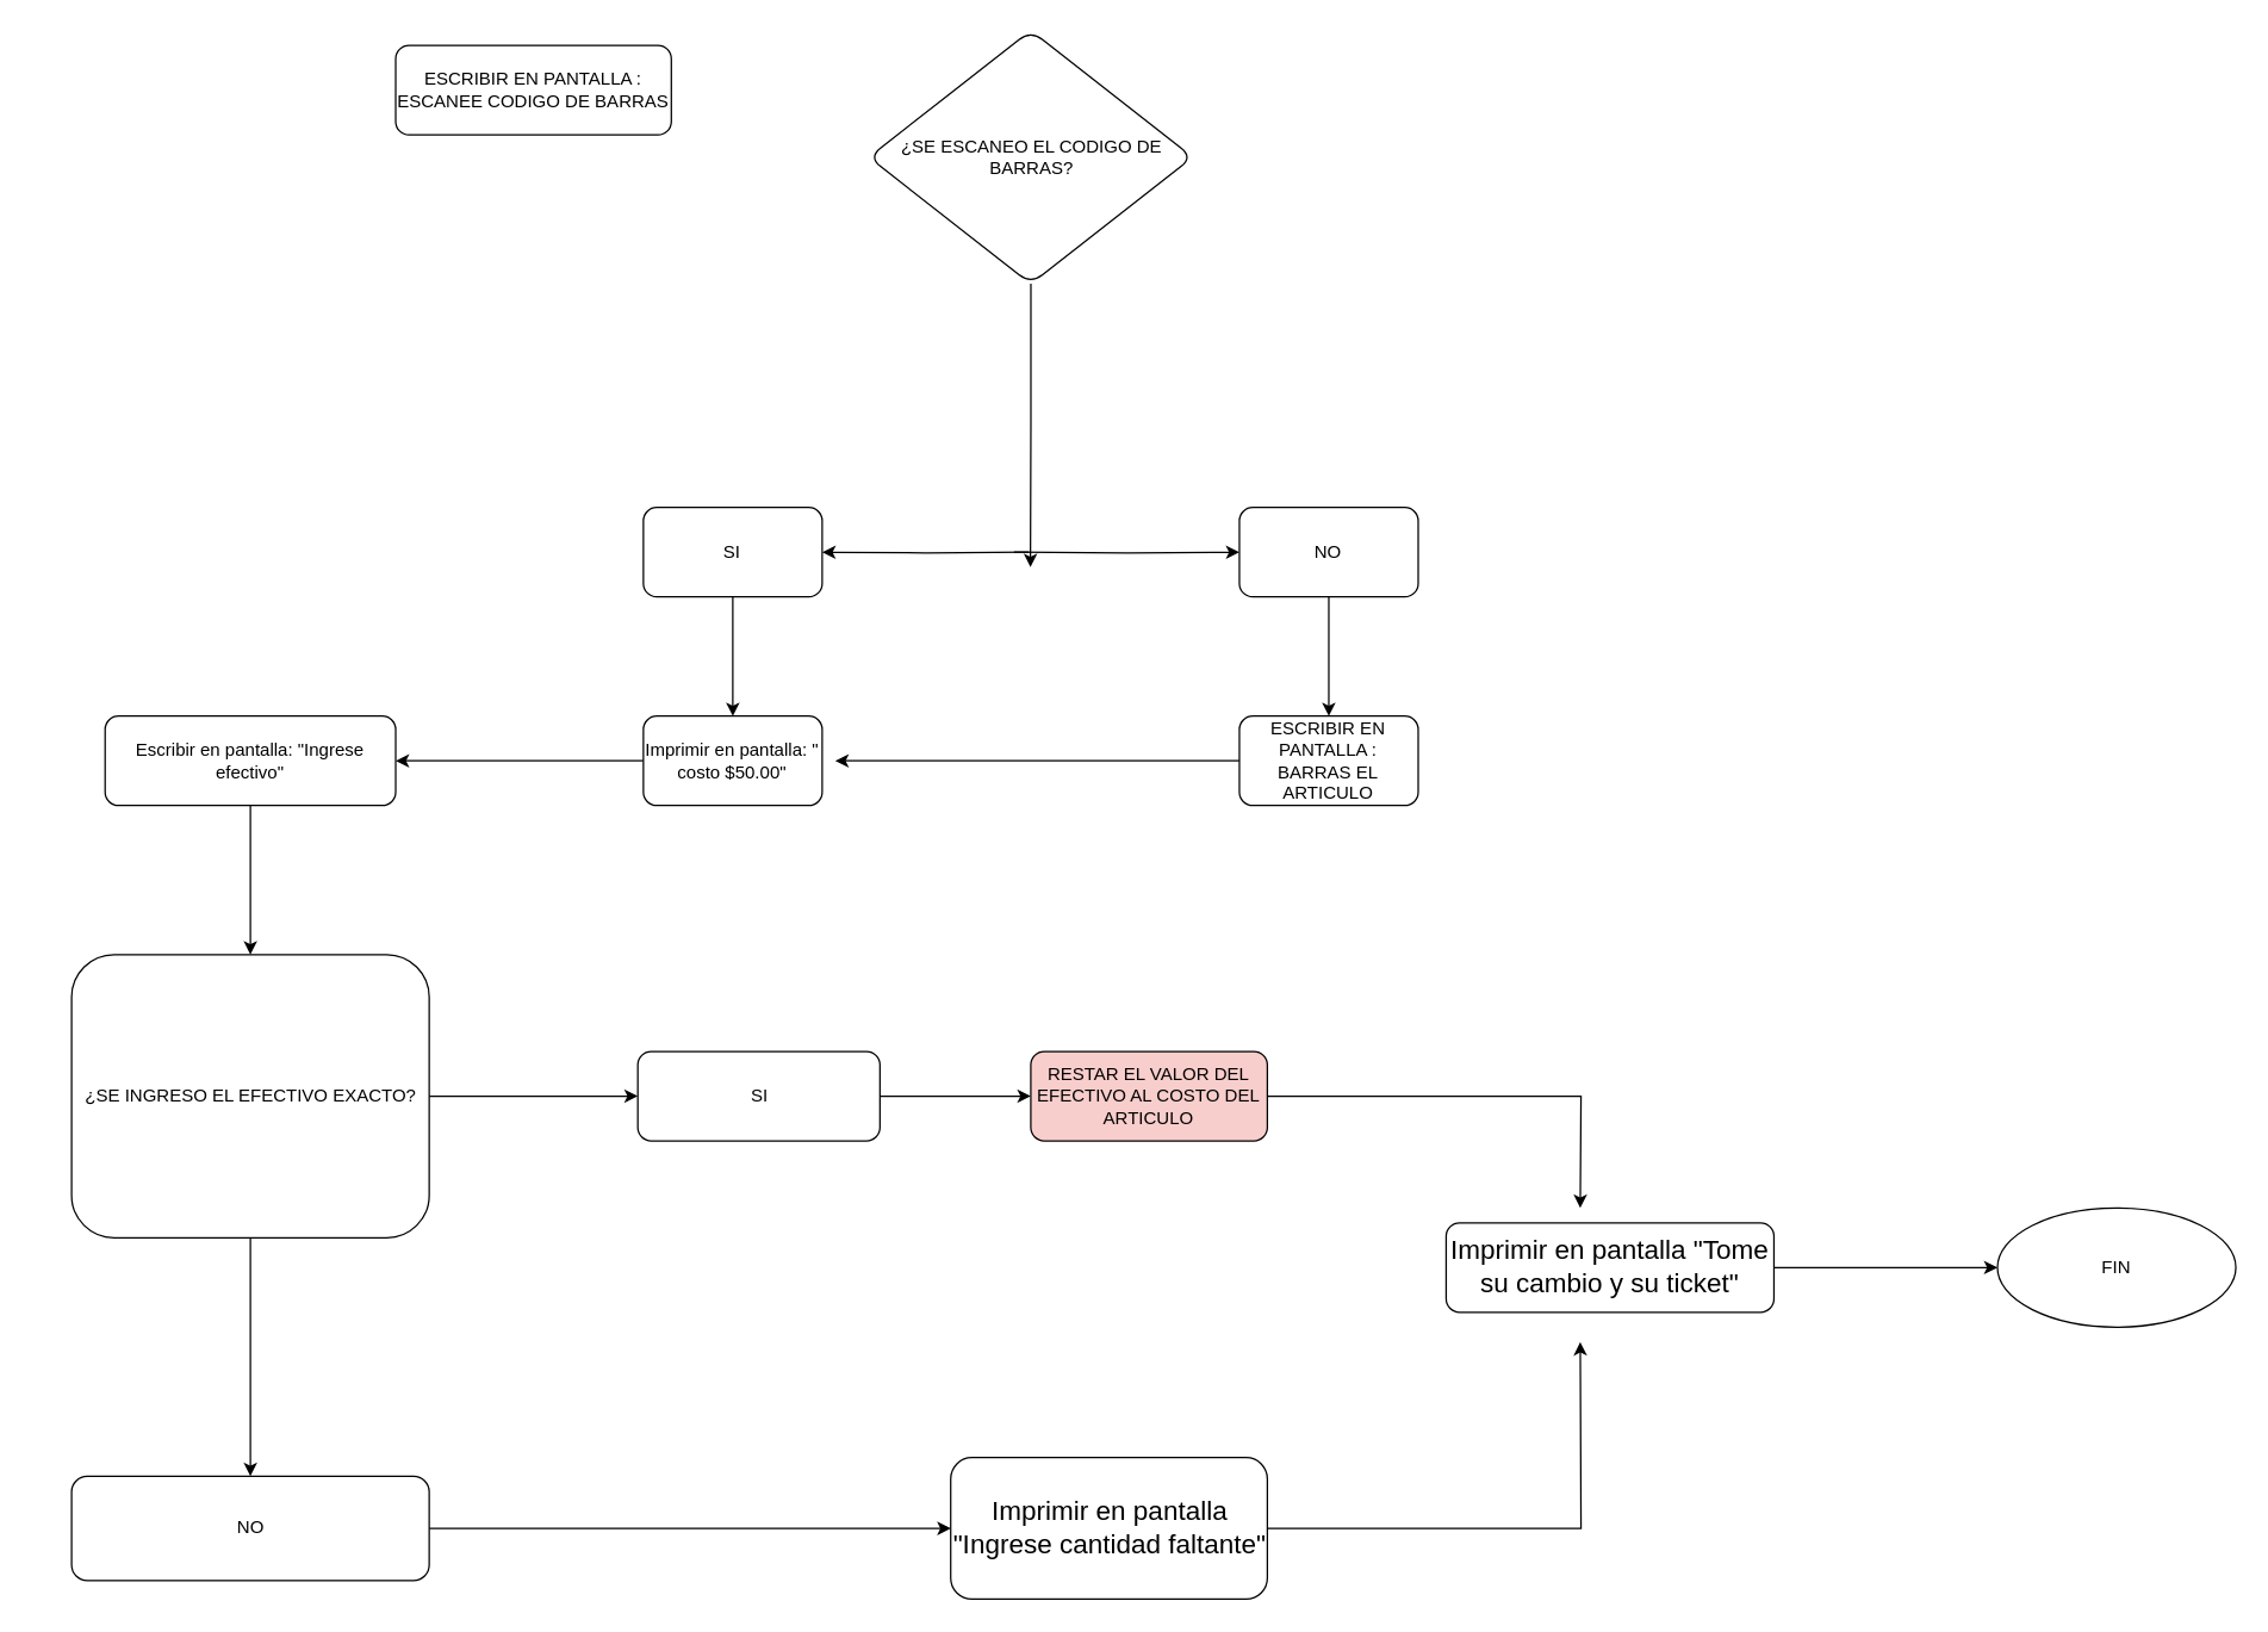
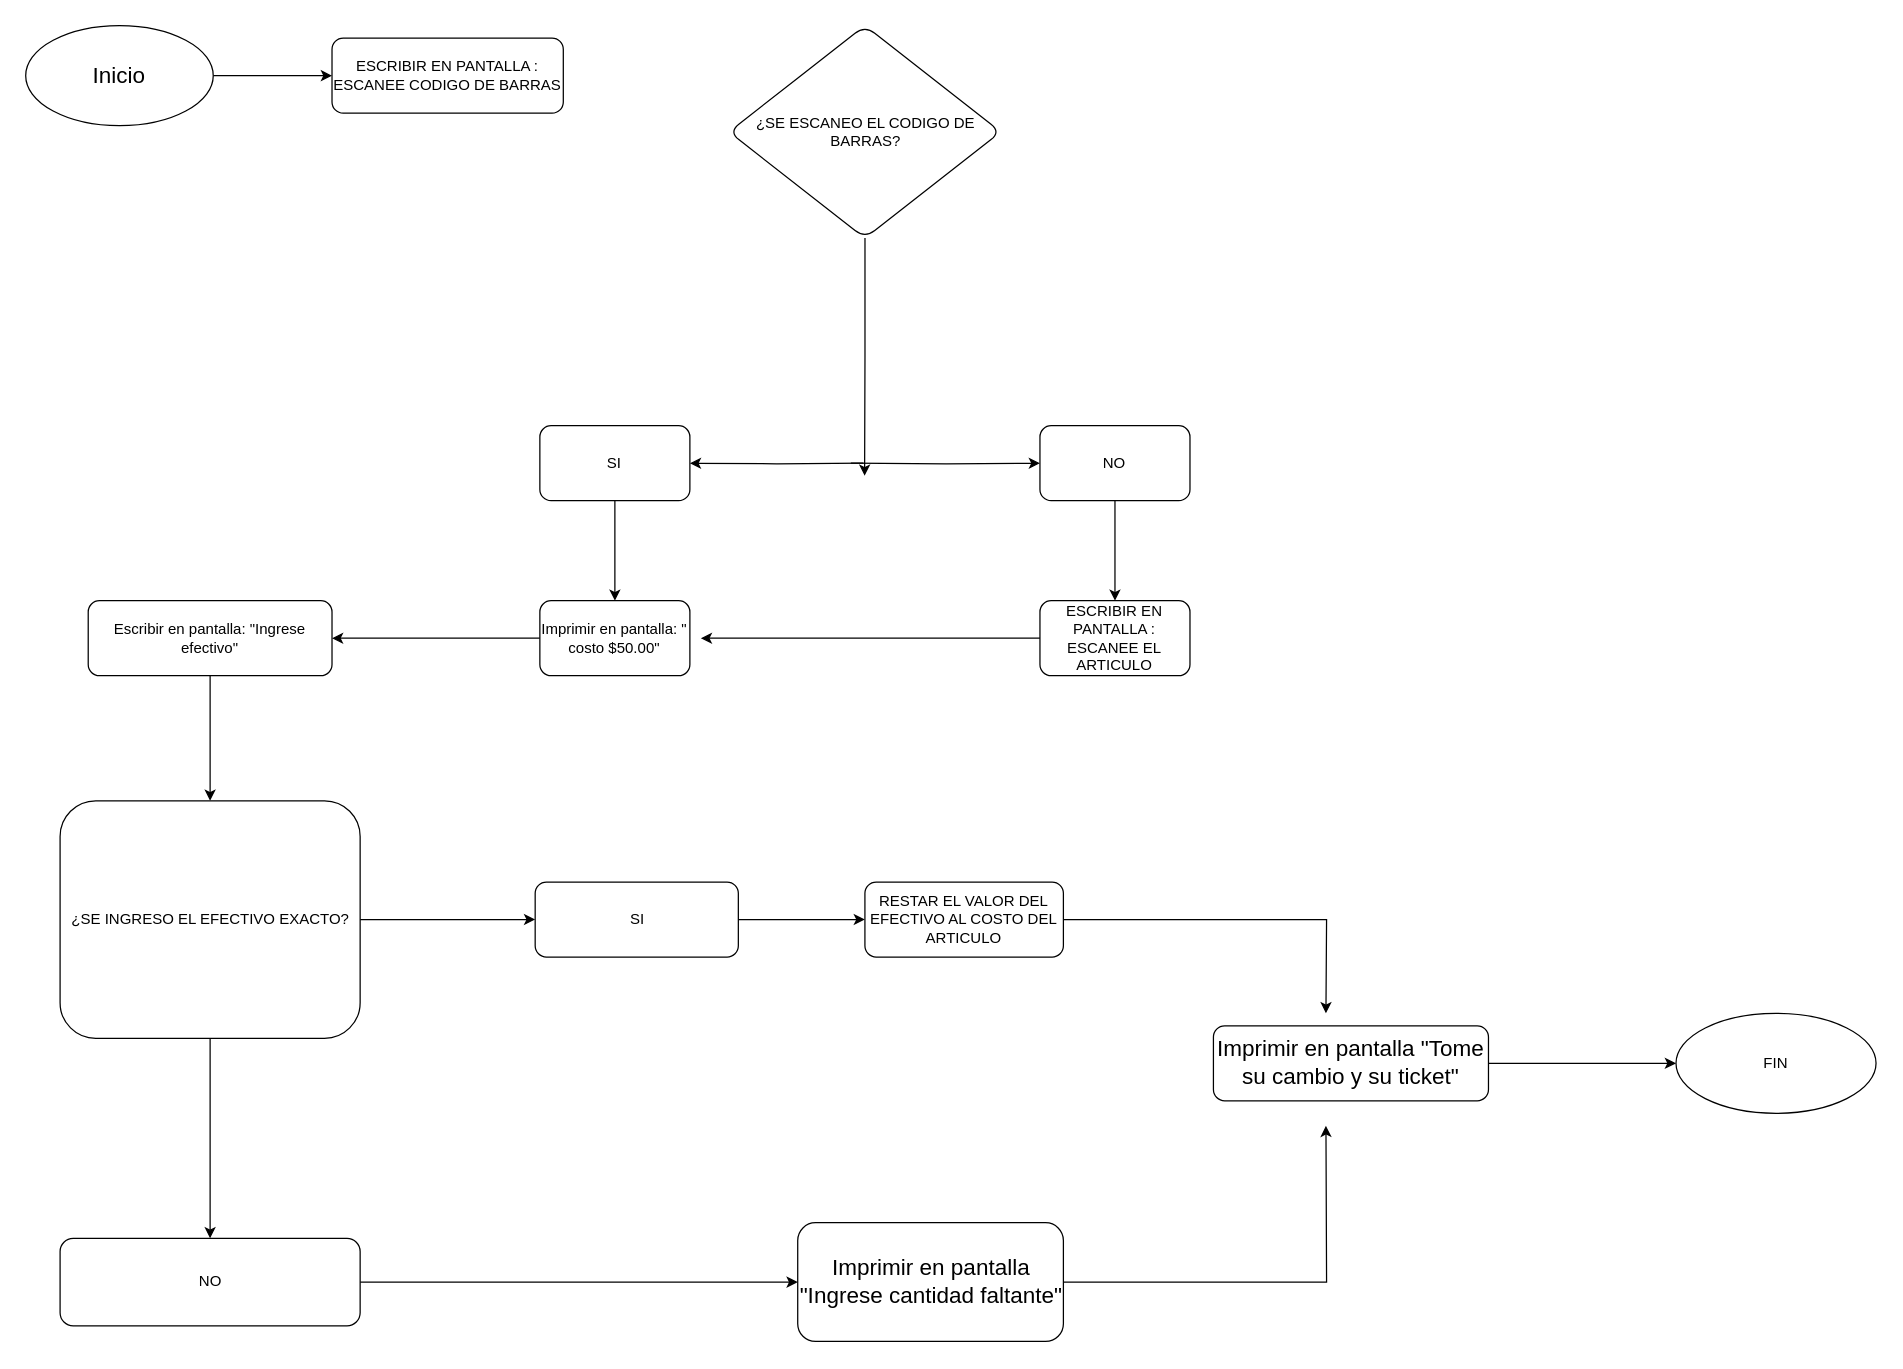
+ <mxCell id="3" value="&lt;font style=&quot;font-size: 18px;&quot;&gt;Inicio&lt;/font&gt;" style="ellipse;whiteSpace=wrap;html=1;" vertex="1" parent="1"><mxGeometry y="20" width="150" height="80" as="geometry" x="20" /></mxCell>
+ <mxCell id="2" value="" style="edgeStyle=orthogonalEdgeStyle;rounded=0;orthogonalLoop=1;jettySize=auto;html=1;" edge="1" parent="1" source="3" target="6"><mxGeometry relative="1" as="geometry" /></mxCell>
- <mxCell id="16" value="ESCRIBIR EN PANTALLA : BARRAS EL ARTICULO" style="whiteSpace=wrap;html=1;rounded=1;" vertex="1" parent="1"><mxGeometry x="831.25" y="480" width="120" height="60" as="geometry" /></mxCell>
+ <mxCell id="16" value="ESCRIBIR EN PANTALLA : ESCANEE EL ARTICULO" style="whiteSpace=wrap;html=1;rounded=1;" vertex="1" parent="1"><mxGeometry x="831.25" y="480" width="120" height="60" as="geometry" /></mxCell>
- <mxCell id="31" value="RESTAR EL VALOR DEL EFECTIVO AL COSTO DEL ARTICULO" style="whiteSpace=wrap;html=1;rounded=1;fillColor=#f8cecc;" vertex="1" parent="1"><mxGeometry x="691.25" y="705" width="158.75" height="60" as="geometry" /></mxCell>
+ <mxCell id="31" value="RESTAR EL VALOR DEL EFECTIVO AL COSTO DEL ARTICULO" style="whiteSpace=wrap;html=1;rounded=1;" vertex="1" parent="1"><mxGeometry x="691.25" y="705" width="158.75" height="60" as="geometry" /></mxCell>
